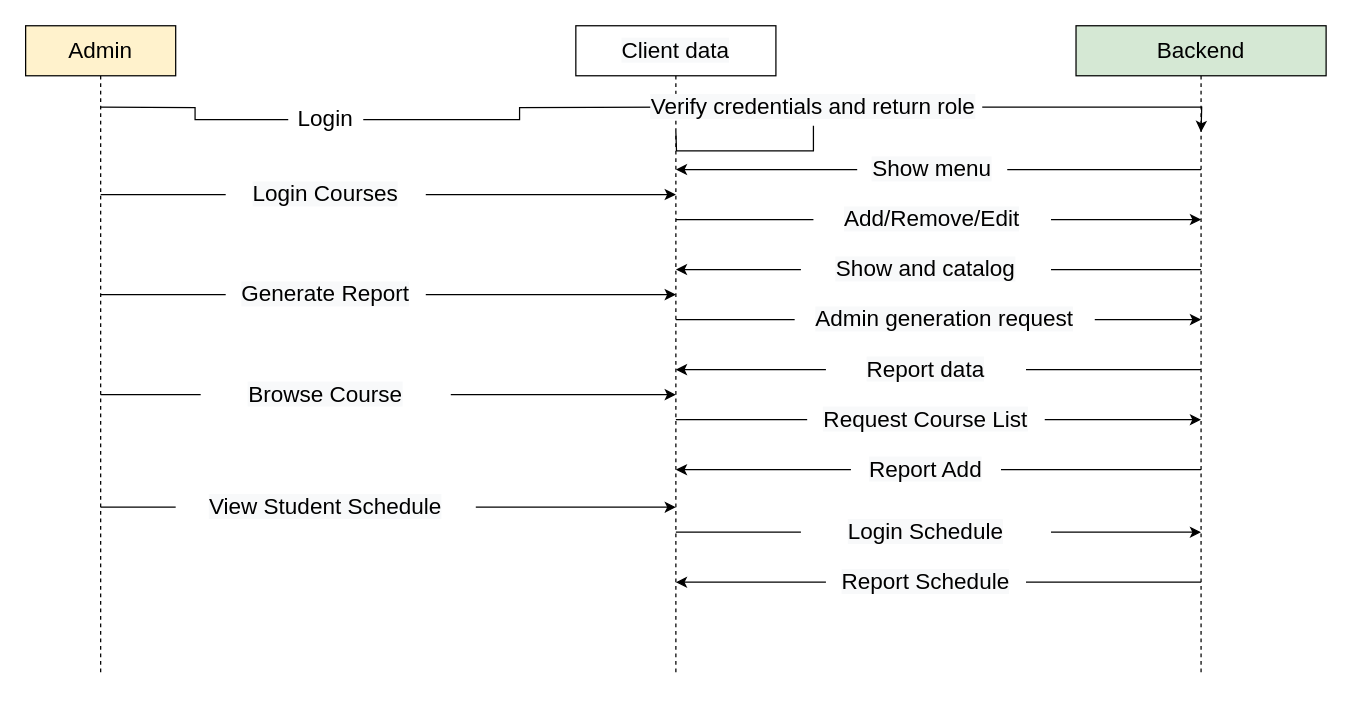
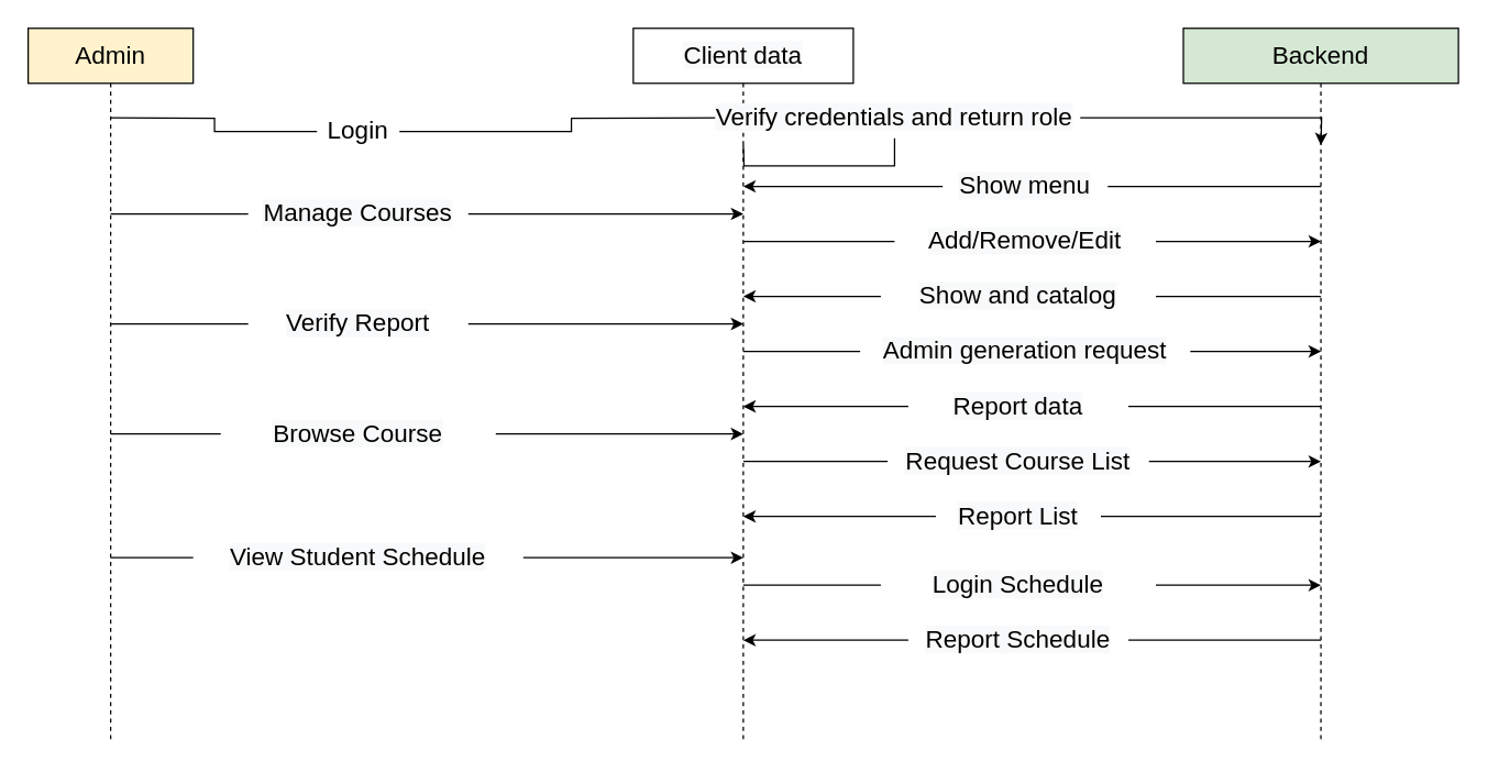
- <mxCell id="19" value="&lt;span style=&quot;font-size: 18px; background-color: rgb(248, 249, 250);&quot;&gt;Login Courses&lt;/span&gt;" style="text;html=1;align=center;verticalAlign=middle;whiteSpace=wrap;rounded=0;" vertex="1" parent="1"><mxGeometry x="180" y="140" width="160" height="30" as="geometry" /></mxCell>
+ <mxCell id="19" value="&lt;span style=&quot;font-size: 18px; background-color: rgb(248, 249, 250);&quot;&gt;Manage Courses&lt;/span&gt;" style="text;html=1;align=center;verticalAlign=middle;whiteSpace=wrap;rounded=0;" vertex="1" parent="1"><mxGeometry x="180" y="140" width="160" height="30" as="geometry" /></mxCell>
- <mxCell id="28" value="&lt;span style=&quot;font-size: 18px; background-color: rgb(248, 249, 250);&quot;&gt;Generate Report&lt;/span&gt;" style="text;html=1;align=center;verticalAlign=middle;whiteSpace=wrap;rounded=0;" vertex="1" parent="1"><mxGeometry x="180" y="220" width="160" height="30" as="geometry" /></mxCell>
+ <mxCell id="28" value="&lt;span style=&quot;font-size: 18px; background-color: rgb(248, 249, 250);&quot;&gt;Verify Report&lt;/span&gt;" style="text;html=1;align=center;verticalAlign=middle;whiteSpace=wrap;rounded=0;" vertex="1" parent="1"><mxGeometry x="180" y="220" width="160" height="30" as="geometry" /></mxCell>
- <mxCell id="31" value="&lt;span style=&quot;font-size: 18px; background-color: rgb(248, 249, 250);&quot;&gt;Admin generation request&lt;/span&gt;" style="text;html=1;align=center;verticalAlign=middle;whiteSpace=wrap;rounded=0;" vertex="1" parent="1"><mxGeometry x="635" y="240" width="240" height="30" as="geometry" /></mxCell>
+ <mxCell id="31" value="&lt;span style=&quot;font-size: 18px; background-color: rgb(248, 249, 250);&quot;&gt;Admin generation request&lt;/span&gt;" style="text;html=1;align=center;verticalAlign=middle;whiteSpace=wrap;rounded=0;" vertex="1" parent="1"><mxGeometry x="625" y="240" width="240" height="30" as="geometry" /></mxCell>
- <mxCell id="52" value="&lt;span style=&quot;font-size: 18px; background-color: rgb(248, 249, 250);&quot;&gt;Report Add&lt;/span&gt;" style="text;html=1;align=center;verticalAlign=middle;whiteSpace=wrap;rounded=0;" vertex="1" parent="1"><mxGeometry x="680" y="360" width="120" height="30" as="geometry" /></mxCell>
+ <mxCell id="52" value="&lt;span style=&quot;font-size: 18px; background-color: rgb(248, 249, 250);&quot;&gt;Report List&lt;/span&gt;" style="text;html=1;align=center;verticalAlign=middle;whiteSpace=wrap;rounded=0;" vertex="1" parent="1"><mxGeometry x="680" y="360" width="120" height="30" as="geometry" /></mxCell>
